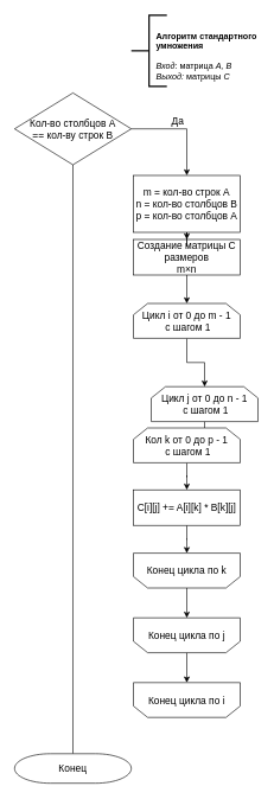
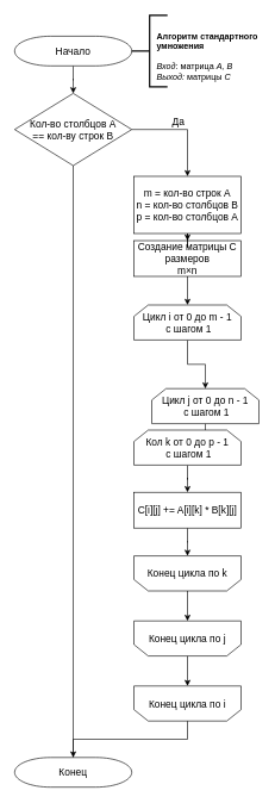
+ <mxCell id="8" value="&lt;font style=&quot;font-size: 14px;&quot;&gt;Начало&lt;/font&gt;" style="strokeWidth=1;html=1;shape=mxgraph.flowchart.terminator;whiteSpace=wrap;" parent="1" vertex="1"><mxGeometry x="20" y="50" width="164" height="41.5" as="geometry" /></mxCell>
+ <mxCell id="7" style="edgeStyle=orthogonalEdgeStyle;rounded=0;hachureGap=4;orthogonalLoop=1;jettySize=auto;html=1;exitX=0.5;exitY=1;exitDx=0;exitDy=0;exitPerimeter=0;fontFamily=Architects Daughter;fontSource=https%3A%2F%2Ffonts.googleapis.com%2Fcss%3Ffamily%3DArchitects%2BDaughter;fontSize=16;" parent="1" source="8" target="6" edge="1"><mxGeometry relative="1" as="geometry" /></mxCell>
+ <mxCell id="28" style="edgeStyle=orthogonalEdgeStyle;rounded=0;hachureGap=4;orthogonalLoop=1;jettySize=auto;html=1;exitX=0.5;exitY=1;exitDx=0;exitDy=0;entryX=0.5;entryY=0;entryDx=0;entryDy=0;entryPerimeter=0;fontFamily=Architects Daughter;fontSource=https%3A%2F%2Ffonts.googleapis.com%2Fcss%3Ffamily%3DArchitects%2BDaughter;fontSize=16;" parent="1" source="21" target="20" edge="1"><mxGeometry relative="1" as="geometry" /></mxCell>
